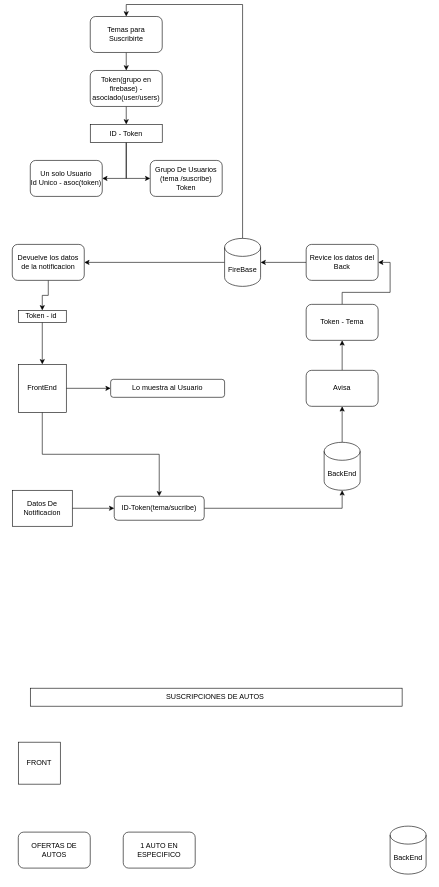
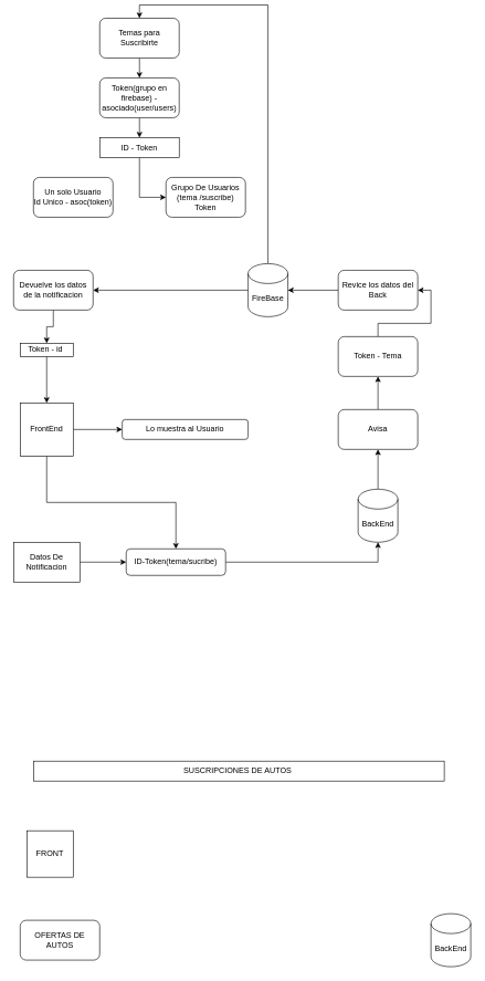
- <mxCell id="11" style="edgeStyle=orthogonalEdgeStyle;rounded=0;orthogonalLoop=1;jettySize=auto;html=1;entryX=1;entryY=0.5;entryDx=0;entryDy=0;" edge="1" parent="1" source="13" target="14"><mxGeometry relative="1" as="geometry" /></mxCell>
- <mxCell id="34" value="FRONT" style="whiteSpace=wrap;html=1;aspect=fixed;" vertex="1" parent="1"><mxGeometry x="30" y="1230" width="70" height="70" as="geometry" /></mxCell>
+ <mxCell id="34" value="FRONT" style="whiteSpace=wrap;html=1;aspect=fixed;" vertex="1" parent="1"><mxGeometry x="40" y="1245" width="70" height="70" as="geometry" /></mxCell>
- <mxCell id="37" value="1 AUTO EN ESPECIFICO" style="rounded=1;whiteSpace=wrap;html=1;" vertex="1" parent="1"><mxGeometry x="205" y="1380" width="120" height="60" as="geometry" /></mxCell>
